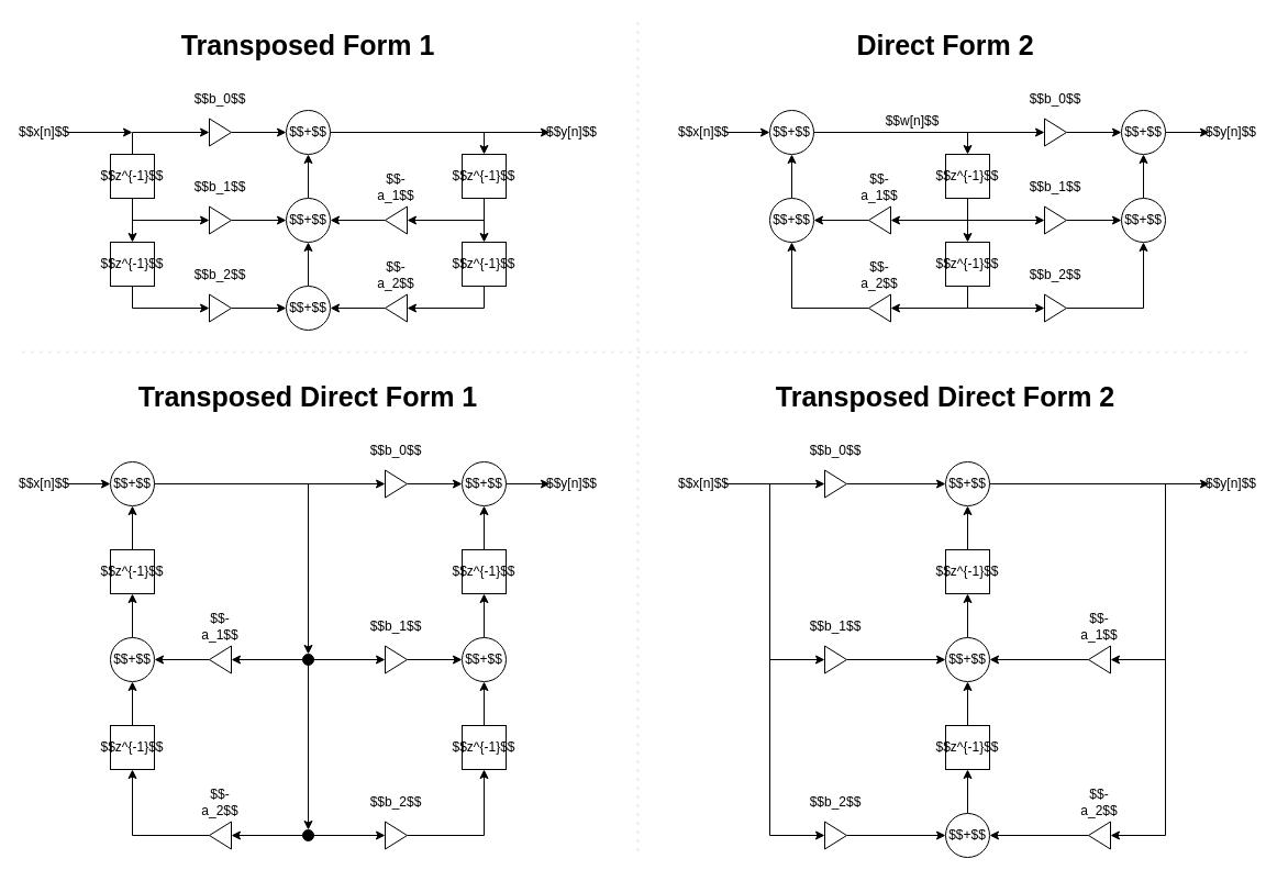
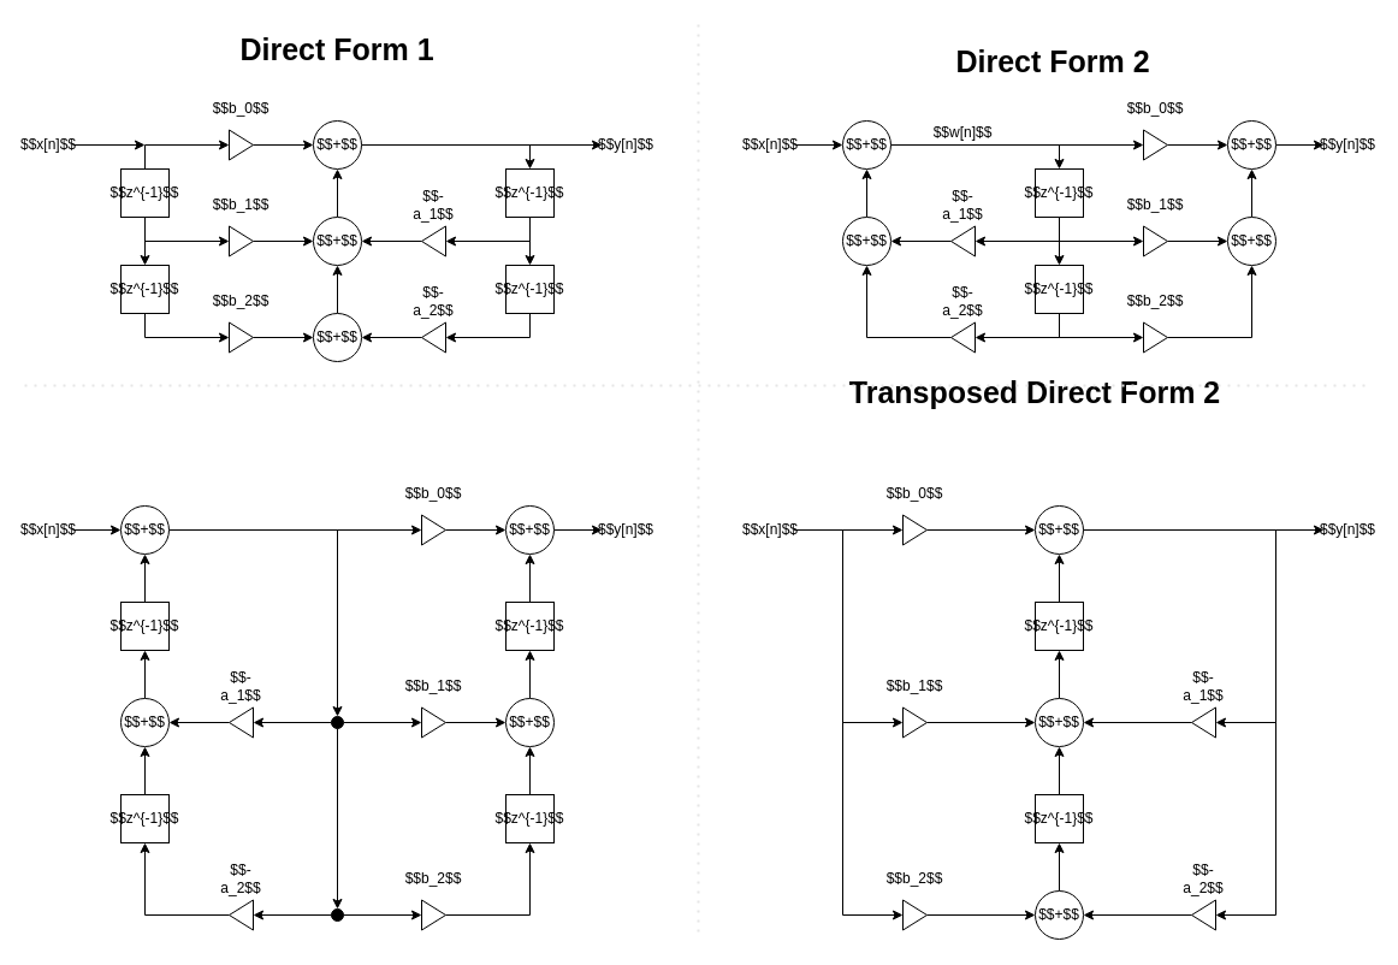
- <mxCell id="37" value="&lt;b style=&quot;font-size: 25px;&quot;&gt;Transposed Form 1&lt;/b&gt;" style="text;html=1;strokeColor=none;fillColor=none;align=center;verticalAlign=middle;whiteSpace=wrap;rounded=0;fontSize=25;" parent="1" vertex="1"><mxGeometry width="520" height="40" as="geometry" x="20" y="20" /></mxCell>
+ <mxCell id="37" value="&lt;b style=&quot;font-size: 25px;&quot;&gt;Direct Form 1&lt;/b&gt;" style="text;html=1;strokeColor=none;fillColor=none;align=center;verticalAlign=middle;whiteSpace=wrap;rounded=0;fontSize=25;" parent="1" vertex="1"><mxGeometry width="520" height="40" as="geometry" x="20" y="20" /></mxCell>
- <mxCell id="65" value="&lt;b style=&quot;font-size: 25px;&quot;&gt;Direct Form 2&lt;/b&gt;" style="text;html=1;strokeColor=none;fillColor=none;align=center;verticalAlign=middle;whiteSpace=wrap;rounded=0;fontSize=25;" parent="1" vertex="1"><mxGeometry x="600" width="520" height="40" as="geometry" y="20" /></mxCell>
+ <mxCell id="65" value="&lt;b style=&quot;font-size: 25px;&quot;&gt;Direct Form 2&lt;/b&gt;" style="text;html=1;strokeColor=none;fillColor=none;align=center;verticalAlign=middle;whiteSpace=wrap;rounded=0;fontSize=25;" parent="1" vertex="1"><mxGeometry x="615" y="30" width="520" height="40" as="geometry" /></mxCell>
- <mxCell id="74" value="$$w[n]$$" style="text;html=1;strokeColor=none;fillColor=none;align=center;verticalAlign=middle;whiteSpace=wrap;rounded=0;" parent="1" vertex="1"><mxGeometry x="810" y="100" width="40" height="20" as="geometry" /></mxCell>
+ <mxCell id="74" value="$$w[n]$$" style="text;html=1;strokeColor=none;fillColor=none;align=center;verticalAlign=middle;whiteSpace=wrap;rounded=0;" parent="1" vertex="1"><mxGeometry x="780" y="100" width="40" height="20" as="geometry" /></mxCell>
- <mxCell id="107" value="&lt;b style=&quot;font-size: 25px;&quot;&gt;Transposed Direct Form 1&lt;/b&gt;" style="text;html=1;strokeColor=none;fillColor=none;align=center;verticalAlign=middle;whiteSpace=wrap;rounded=0;fontSize=25;" parent="1" vertex="1"><mxGeometry y="340" width="520" height="40" as="geometry" x="20" /></mxCell>
- <mxCell id="132" value="&lt;b style=&quot;font-size: 25px;&quot;&gt;Transposed Direct Form 2&lt;/b&gt;" style="text;html=1;strokeColor=none;fillColor=none;align=center;verticalAlign=middle;whiteSpace=wrap;rounded=0;fontSize=25;" parent="1" vertex="1"><mxGeometry x="600" y="340" width="520" height="40" as="geometry" /></mxCell>
+ <mxCell id="132" value="&lt;b style=&quot;font-size: 25px;&quot;&gt;Transposed Direct Form 2&lt;/b&gt;" style="text;html=1;strokeColor=none;fillColor=none;align=center;verticalAlign=middle;whiteSpace=wrap;rounded=0;fontSize=25;" parent="1" vertex="1"><mxGeometry x="600" y="305" width="520" height="40" as="geometry" /></mxCell>
